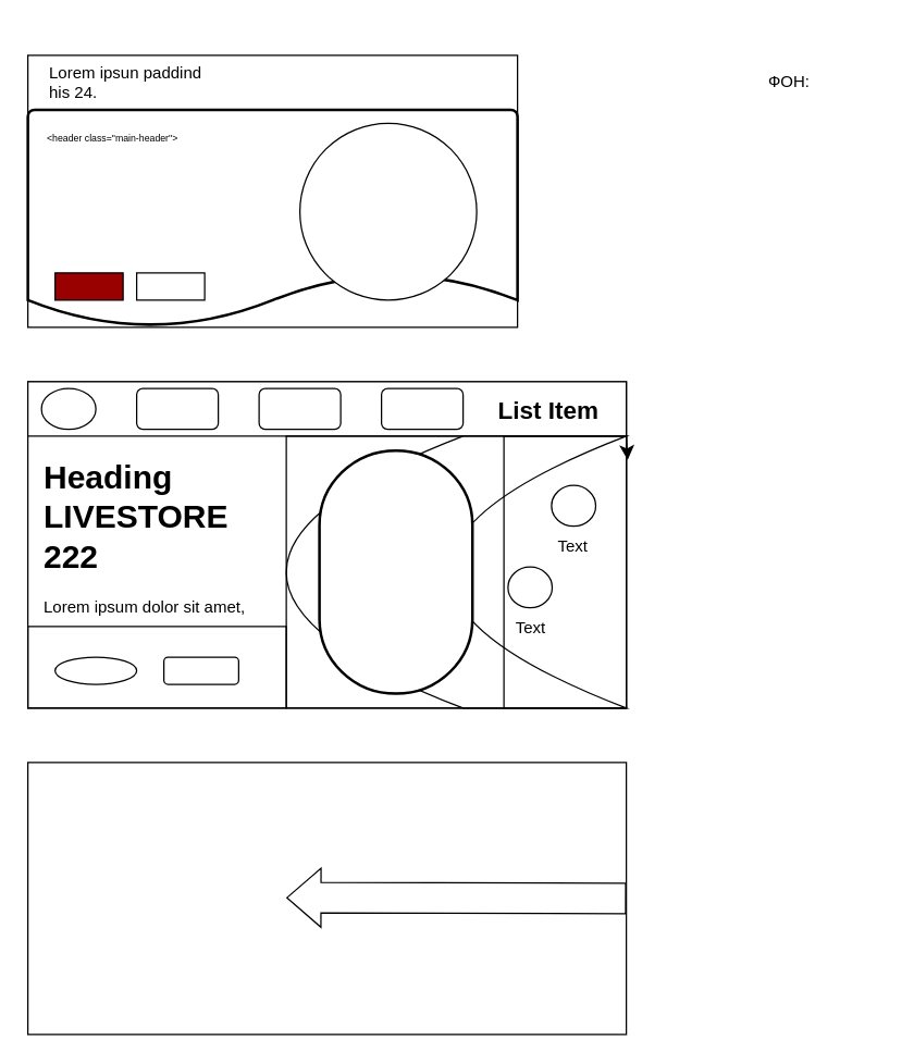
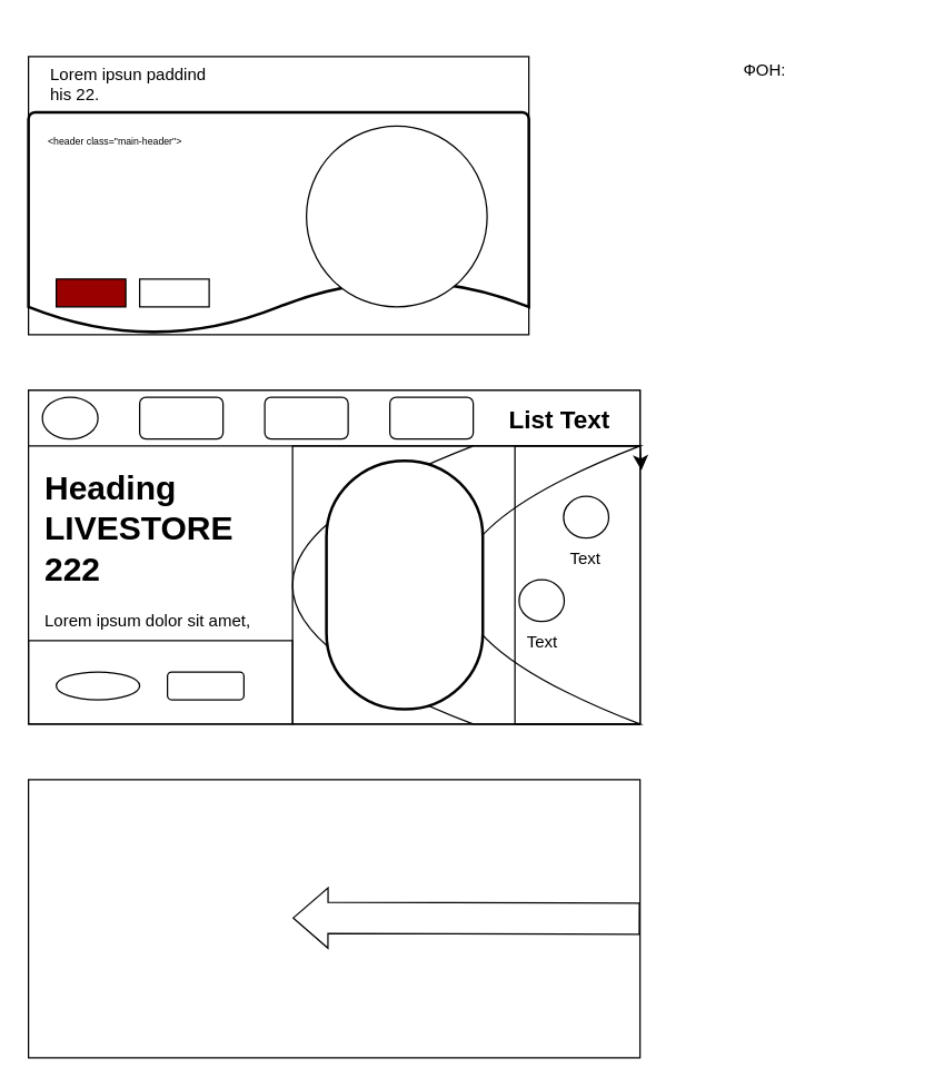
- <mxCell id="7" value="Lorem ipsun paddind his 24." style="text;strokeColor=none;fillColor=none;align=left;verticalAlign=middle;spacingLeft=4;spacingRight=4;overflow=hidden;points=[[0,0.5],[1,0.5]];portConstraint=eastwest;rotatable=0;whiteSpace=wrap;html=1;fillStyle=auto;" vertex="1" parent="1"><mxGeometry x="30" y="40" width="140" height="40" as="geometry" /></mxCell>
+ <mxCell id="7" value="Lorem ipsun paddind his 22." style="text;strokeColor=none;fillColor=none;align=left;verticalAlign=middle;spacingLeft=4;spacingRight=4;overflow=hidden;points=[[0,0.5],[1,0.5]];portConstraint=eastwest;rotatable=0;whiteSpace=wrap;html=1;fillStyle=auto;" vertex="1" parent="1"><mxGeometry x="30" y="40" width="140" height="40" as="geometry" /></mxCell>
- <mxCell id="29" value="ФОН:" style="text;html=1;whiteSpace=wrap;strokeColor=none;fillColor=none;align=center;verticalAlign=middle;rounded=0;" vertex="1" parent="1"><mxGeometry x="510" y="20" width="140" height="80" as="geometry" /></mxCell>
+ <mxCell id="29" value="ФОН:" style="text;html=1;whiteSpace=wrap;strokeColor=none;fillColor=none;align=center;verticalAlign=middle;rounded=0;" vertex="1" parent="1"><mxGeometry x="480" y="10" width="140" height="80" as="geometry" /></mxCell>
- <mxCell id="15" value="&lt;h2&gt;List Item&lt;/h2&gt;" style="text;strokeColor=none;fillColor=none;align=left;verticalAlign=middle;spacingLeft=4;spacingRight=4;overflow=hidden;points=[[0,0.5],[1,0.5]];portConstraint=eastwest;rotatable=0;whiteSpace=wrap;html=1;" vertex="1" parent="1"><mxGeometry x="360" y="275" width="110" height="50" as="geometry" /></mxCell>
+ <mxCell id="15" value="&lt;h2&gt;List Text&lt;/h2&gt;" style="text;strokeColor=none;fillColor=none;align=left;verticalAlign=middle;spacingLeft=4;spacingRight=4;overflow=hidden;points=[[0,0.5],[1,0.5]];portConstraint=eastwest;rotatable=0;whiteSpace=wrap;html=1;" vertex="1" parent="1"><mxGeometry x="360" y="275" width="110" height="50" as="geometry" /></mxCell>
